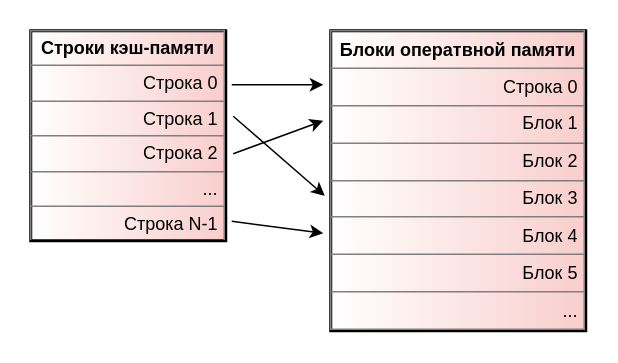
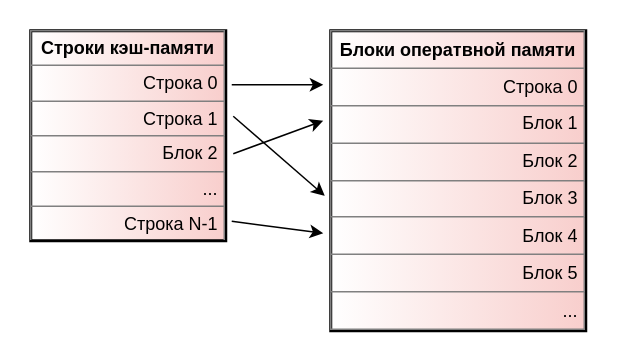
- <mxCell id="3" value="&lt;table border=&quot;1&quot; width=&quot;100%&quot; cellpadding=&quot;4&quot; style=&quot;width: 100% ; height: 100% ; border-collapse: collapse&quot;&gt;&lt;tbody&gt;&lt;tr&gt;&lt;th align=&quot;center&quot;&gt;Строки кэш-памяти&lt;/th&gt;&lt;/tr&gt;&lt;tr&gt;&lt;td style=&quot;text-align: right&quot;&gt;Строка 0&lt;/td&gt;&lt;/tr&gt;&lt;tr&gt;&lt;td style=&quot;text-align: right&quot;&gt;Строка 1&lt;br&gt;&lt;/td&gt;&lt;/tr&gt;&lt;tr&gt;&lt;td style=&quot;text-align: right&quot;&gt;Строка 2&lt;br&gt;&lt;/td&gt;&lt;/tr&gt;&lt;tr&gt;&lt;td style=&quot;text-align: right&quot;&gt;...&lt;/td&gt;&lt;/tr&gt;&lt;tr&gt;&lt;td style=&quot;text-align: right&quot;&gt;Строка N-1&lt;/td&gt;&lt;/tr&gt;&lt;/tbody&gt;&lt;/table&gt;" style="text;html=1;strokeColor=default;fillColor=default;overflow=fill;glass=0;comic=0;perimeterSpacing=0;rounded=0;strokeWidth=2;gradientColor=#F8CECC;gradientDirection=east;" parent="1" vertex="1"><mxGeometry x="20" y="20" width="130" height="140" as="geometry" /></mxCell>
+ <mxCell id="3" value="&lt;table border=&quot;1&quot; width=&quot;100%&quot; cellpadding=&quot;4&quot; style=&quot;width: 100% ; height: 100% ; border-collapse: collapse&quot;&gt;&lt;tbody&gt;&lt;tr&gt;&lt;th align=&quot;center&quot;&gt;Строки кэш-памяти&lt;/th&gt;&lt;/tr&gt;&lt;tr&gt;&lt;td style=&quot;text-align: right&quot;&gt;Строка 0&lt;/td&gt;&lt;/tr&gt;&lt;tr&gt;&lt;td style=&quot;text-align: right&quot;&gt;Строка 1&lt;br&gt;&lt;/td&gt;&lt;/tr&gt;&lt;tr&gt;&lt;td style=&quot;text-align: right&quot;&gt;Блок 2&lt;br&gt;&lt;/td&gt;&lt;/tr&gt;&lt;tr&gt;&lt;td style=&quot;text-align: right&quot;&gt;...&lt;/td&gt;&lt;/tr&gt;&lt;tr&gt;&lt;td style=&quot;text-align: right&quot;&gt;Строка N-1&lt;/td&gt;&lt;/tr&gt;&lt;/tbody&gt;&lt;/table&gt;" style="text;html=1;strokeColor=default;fillColor=default;overflow=fill;glass=0;comic=0;perimeterSpacing=0;rounded=0;strokeWidth=2;gradientColor=#F8CECC;gradientDirection=east;" parent="1" vertex="1"><mxGeometry x="20" y="20" width="130" height="140" as="geometry" /></mxCell>
